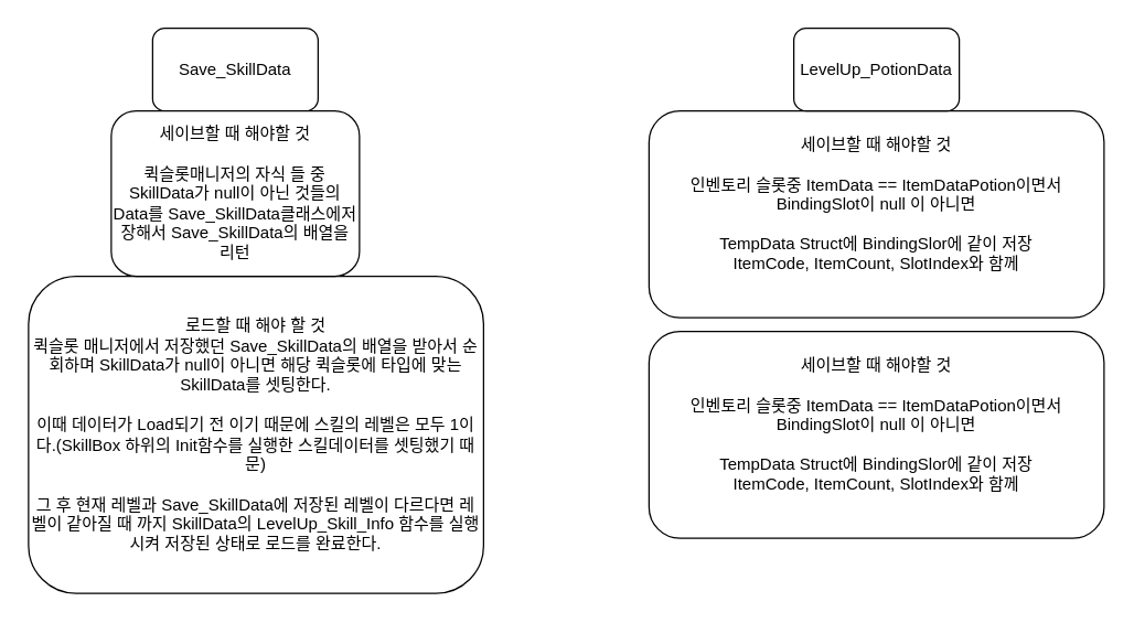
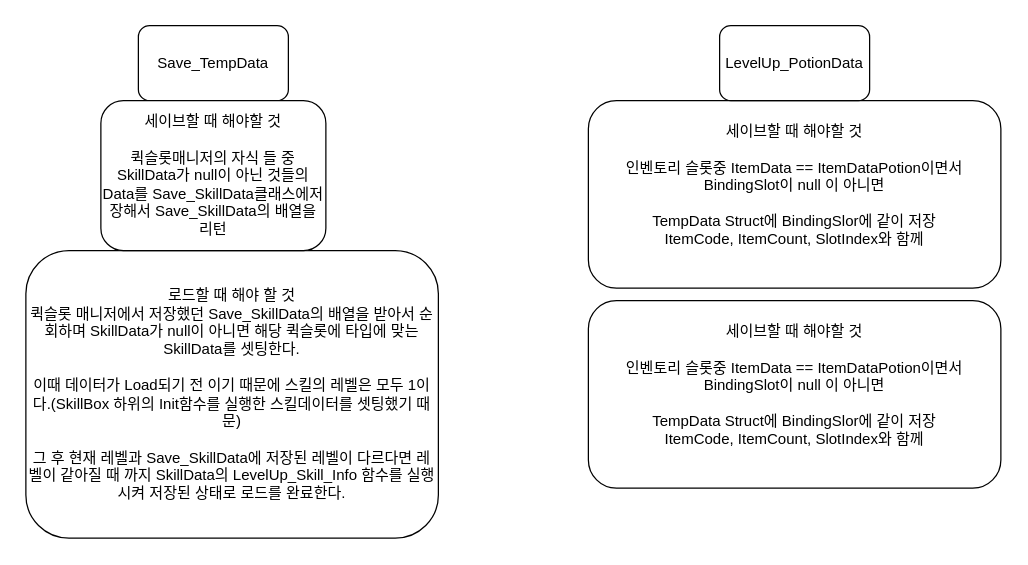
- <mxCell id="2" value="Save_SkillData" style="rounded=1;whiteSpace=wrap;html=1;" vertex="1" parent="1"><mxGeometry x="110" y="20" width="120" height="60" as="geometry" /></mxCell>
+ <mxCell id="2" value="Save_TempData" style="rounded=1;whiteSpace=wrap;html=1;" vertex="1" parent="1"><mxGeometry x="110" y="20" width="120" height="60" as="geometry" /></mxCell>
